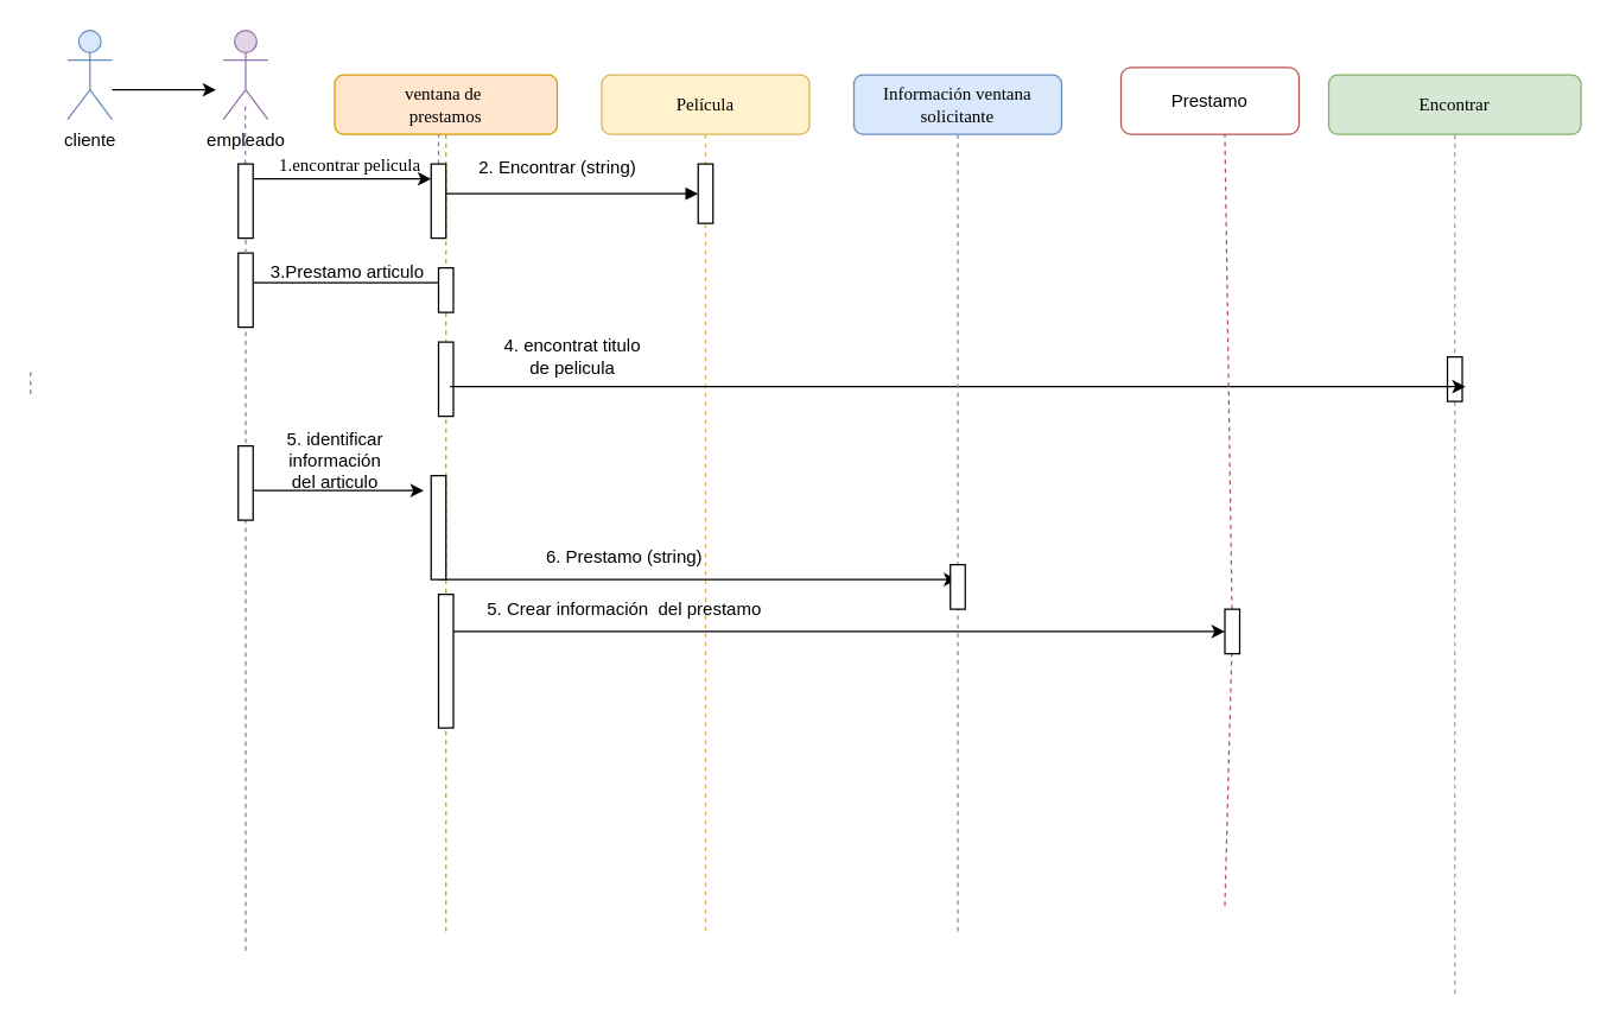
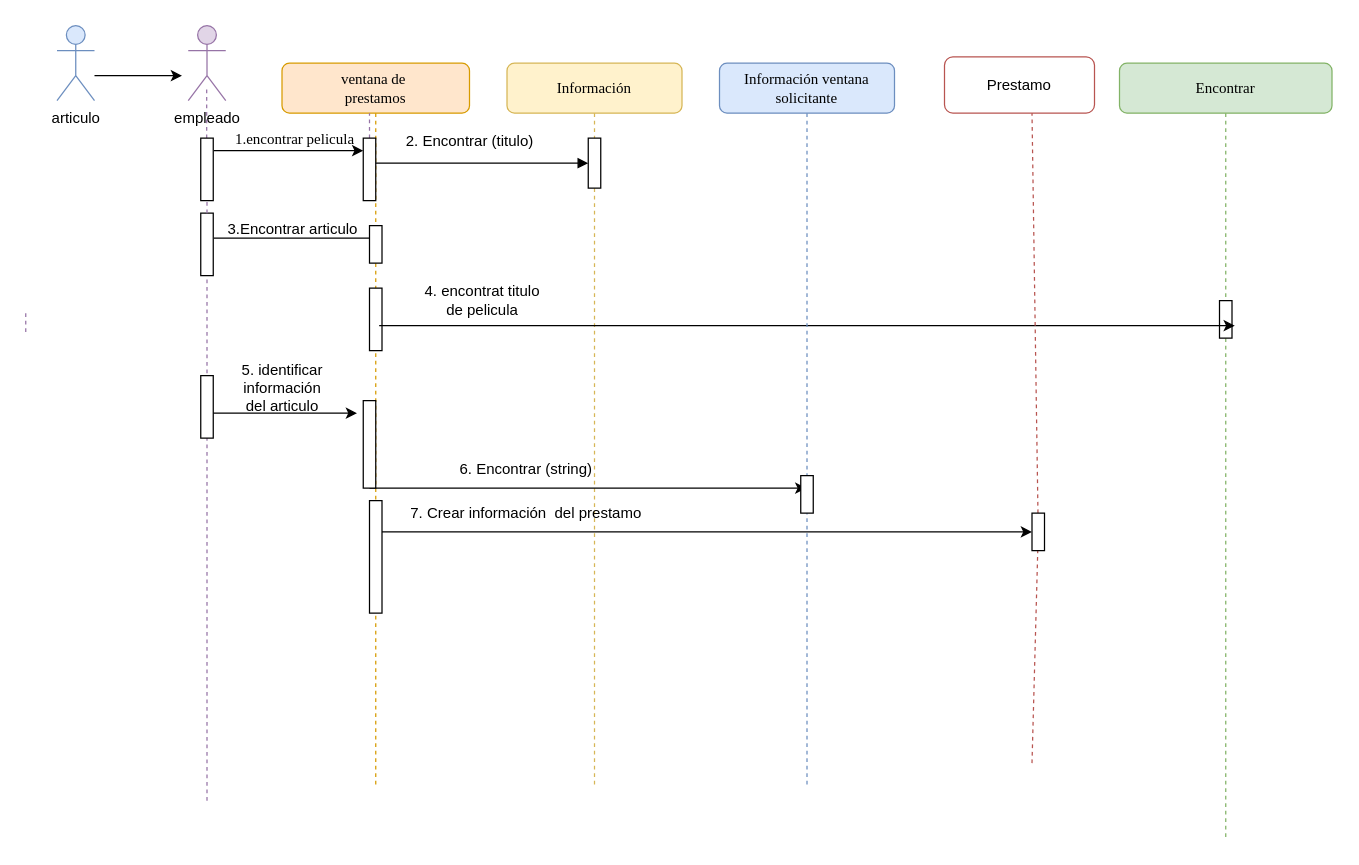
- <mxCell id="2" value="Película" style="shape=umlLifeline;perimeter=lifelinePerimeter;whiteSpace=wrap;html=1;container=1;collapsible=0;recursiveResize=0;outlineConnect=0;rounded=1;shadow=0;comic=0;labelBackgroundColor=none;strokeWidth=1;fontFamily=Verdana;fontSize=12;align=center;fillColor=#fff2cc;strokeColor=#d6b656;movable=0;resizable=0;rotatable=0;deletable=0;editable=0;locked=1;connectable=0;" parent="1" vertex="1"><mxGeometry x="405" y="50" width="140" height="580" as="geometry" /></mxCell>
+ <mxCell id="2" value="Información" style="shape=umlLifeline;perimeter=lifelinePerimeter;whiteSpace=wrap;html=1;container=1;collapsible=0;recursiveResize=0;outlineConnect=0;rounded=1;shadow=0;comic=0;labelBackgroundColor=none;strokeWidth=1;fontFamily=Verdana;fontSize=12;align=center;fillColor=#fff2cc;strokeColor=#d6b656;movable=0;resizable=0;rotatable=0;deletable=0;editable=0;locked=1;connectable=0;" parent="1" vertex="1"><mxGeometry x="405" y="50" width="140" height="580" as="geometry" /></mxCell>
- <mxCell id="16" value="cliente" style="shape=umlActor;verticalLabelPosition=bottom;verticalAlign=top;html=1;outlineConnect=0;fillColor=#dae8fc;strokeColor=#6c8ebf;" parent="1" vertex="1"><mxGeometry x="45" y="20" width="30" height="60" as="geometry" /></mxCell>
+ <mxCell id="16" value="articulo" style="shape=umlActor;verticalLabelPosition=bottom;verticalAlign=top;html=1;outlineConnect=0;fillColor=#dae8fc;strokeColor=#6c8ebf;" parent="1" vertex="1"><mxGeometry x="45" y="20" width="30" height="60" as="geometry" /></mxCell>
- <mxCell id="34" value="2. Encontrar (string)" style="text;html=1;align=center;verticalAlign=middle;resizable=0;points=[];autosize=1;strokeColor=none;fillColor=none;" vertex="1" parent="1"><mxGeometry x="310" y="98" width="130" height="30" as="geometry" /></mxCell>
+ <mxCell id="34" value="2. Encontrar (titulo)" style="text;html=1;align=center;verticalAlign=middle;resizable=0;points=[];autosize=1;strokeColor=none;fillColor=none;" vertex="1" parent="1"><mxGeometry x="310" y="98" width="130" height="30" as="geometry" /></mxCell>
- <mxCell id="41" value="3.Prestamo articulo&amp;nbsp;" style="text;html=1;align=center;verticalAlign=middle;resizable=0;points=[];autosize=1;strokeColor=none;fillColor=none;" vertex="1" parent="1"><mxGeometry x="170" y="168" width="130" height="30" as="geometry" /></mxCell>
+ <mxCell id="41" value="3.Encontrar articulo&amp;nbsp;" style="text;html=1;align=center;verticalAlign=middle;resizable=0;points=[];autosize=1;strokeColor=none;fillColor=none;" vertex="1" parent="1"><mxGeometry x="170" y="168" width="130" height="30" as="geometry" /></mxCell>
- <mxCell id="26" value="6. Prestamo (string)" style="text;html=1;align=center;verticalAlign=middle;resizable=0;points=[];autosize=1;strokeColor=none;fillColor=none;" parent="1" vertex="1"><mxGeometry x="355" y="360" width="130" height="30" as="geometry" /></mxCell>
+ <mxCell id="26" value="6. Encontrar (string)" style="text;html=1;align=center;verticalAlign=middle;resizable=0;points=[];autosize=1;strokeColor=none;fillColor=none;" parent="1" vertex="1"><mxGeometry x="355" y="360" width="130" height="30" as="geometry" /></mxCell>
- <mxCell id="36" value="5. Crear información&amp;nbsp;&amp;nbsp;&lt;span style=&quot;background-color: transparent; color: light-dark(rgb(0, 0, 0), rgb(255, 255, 255));&quot;&gt;del prestamo&lt;/span&gt;" style="text;html=1;align=center;verticalAlign=middle;resizable=0;points=[];autosize=1;strokeColor=none;fillColor=none;" vertex="1" parent="1"><mxGeometry x="315" y="395" width="210" height="30" as="geometry" /></mxCell>
+ <mxCell id="36" value="7. Crear información&amp;nbsp;&amp;nbsp;&lt;span style=&quot;background-color: transparent; color: light-dark(rgb(0, 0, 0), rgb(255, 255, 255));&quot;&gt;del prestamo&lt;/span&gt;" style="text;html=1;align=center;verticalAlign=middle;resizable=0;points=[];autosize=1;strokeColor=none;fillColor=none;" vertex="1" parent="1"><mxGeometry x="315" y="395" width="210" height="30" as="geometry" /></mxCell>
